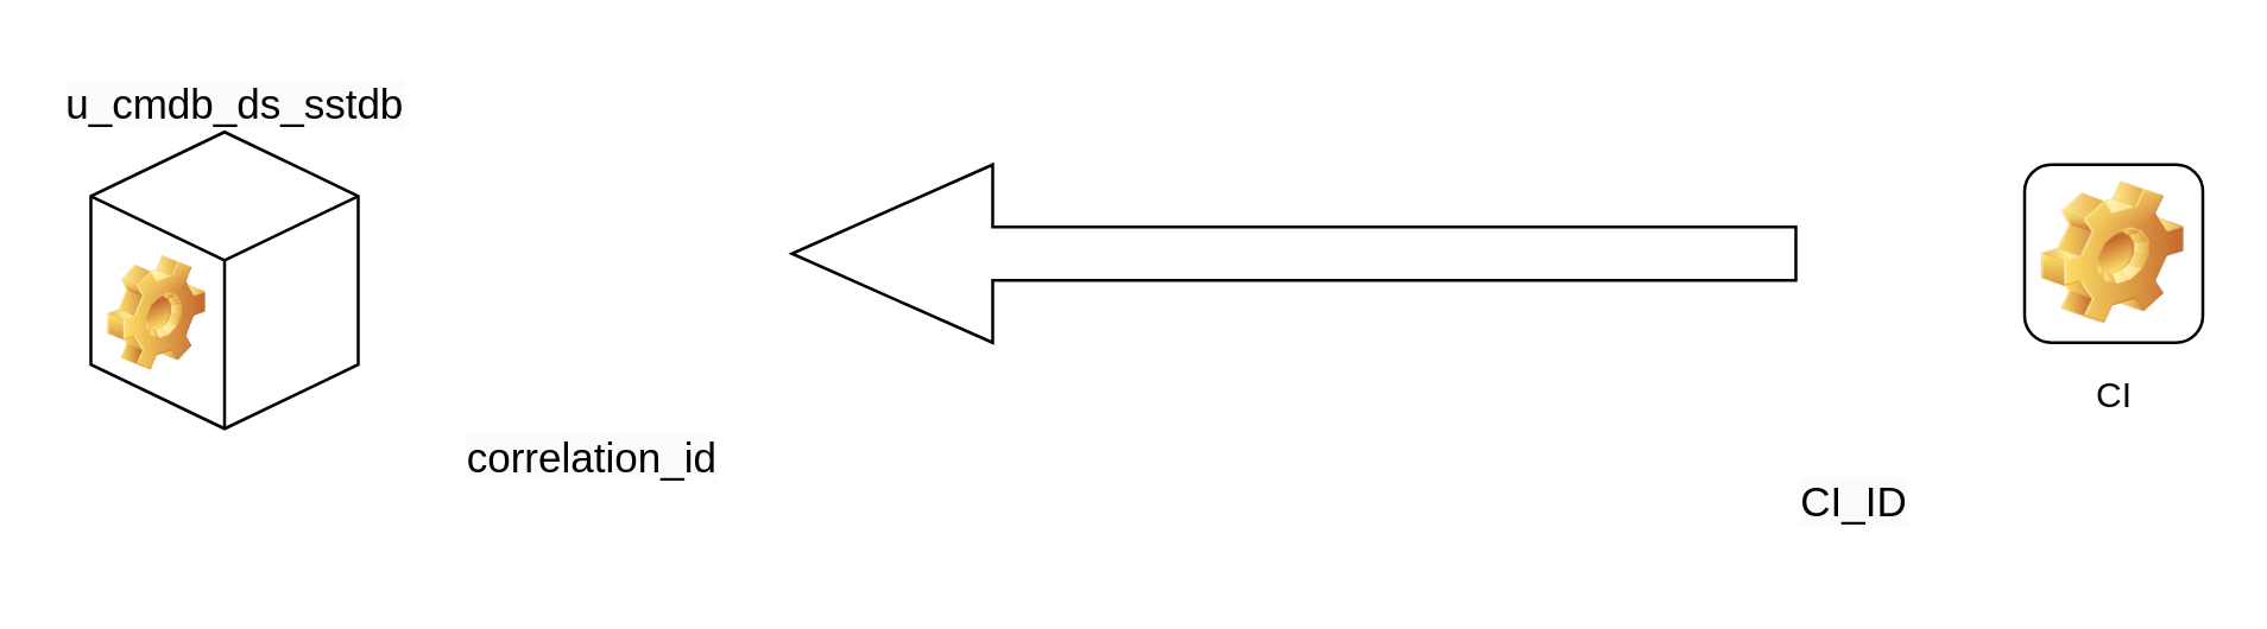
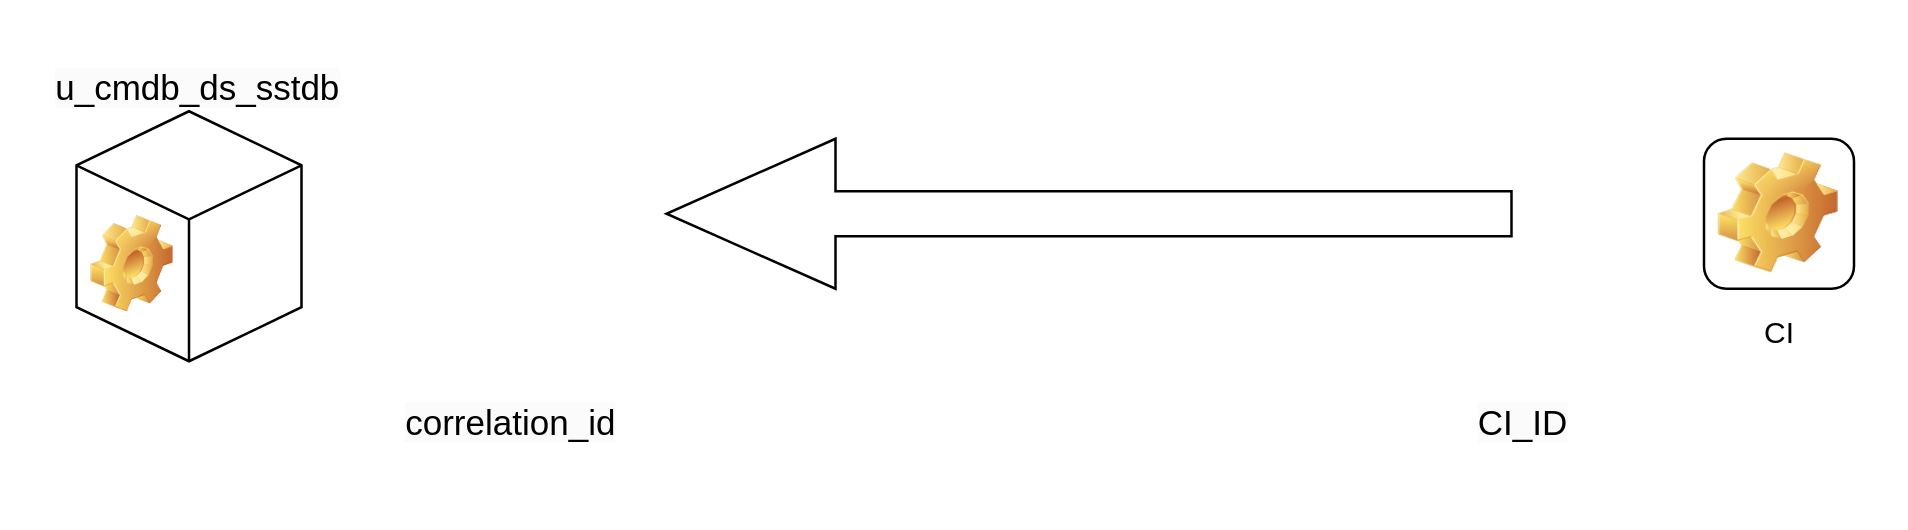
- <mxCell id="7" value="&lt;span style=&quot;color: rgb(0, 0, 0); font-family: Helvetica; font-size: 14px; font-style: normal; font-variant-ligatures: normal; font-variant-caps: normal; font-weight: 400; letter-spacing: normal; orphans: 2; text-align: center; text-indent: 0px; text-transform: none; widows: 2; word-spacing: 0px; -webkit-text-stroke-width: 0px; background-color: rgb(251, 251, 251); text-decoration-thickness: initial; text-decoration-style: initial; text-decoration-color: initial; float: none; display: inline !important;&quot;&gt;correlation_id&lt;/span&gt;" style="text;whiteSpace=wrap;html=1;fontSize=14;" vertex="1" parent="1"><mxGeometry x="155" y="139" width="106" height="36" as="geometry" /></mxCell>
+ <mxCell id="7" value="&lt;span style=&quot;color: rgb(0, 0, 0); font-family: Helvetica; font-size: 14px; font-style: normal; font-variant-ligatures: normal; font-variant-caps: normal; font-weight: 400; letter-spacing: normal; orphans: 2; text-align: center; text-indent: 0px; text-transform: none; widows: 2; word-spacing: 0px; -webkit-text-stroke-width: 0px; background-color: rgb(251, 251, 251); text-decoration-thickness: initial; text-decoration-style: initial; text-decoration-color: initial; float: none; display: inline !important;&quot;&gt;correlation_id&lt;/span&gt;" style="text;whiteSpace=wrap;html=1;fontSize=14;" vertex="1" parent="1"><mxGeometry x="160" y="154" width="106" height="36" as="geometry" /></mxCell>
- <mxCell id="8" value="&lt;span style=&quot;color: rgb(0, 0, 0); font-family: Helvetica; font-size: 14px; font-style: normal; font-variant-ligatures: normal; font-variant-caps: normal; font-weight: 400; letter-spacing: normal; orphans: 2; text-align: center; text-indent: 0px; text-transform: none; widows: 2; word-spacing: 0px; -webkit-text-stroke-width: 0px; background-color: rgb(251, 251, 251); text-decoration-thickness: initial; text-decoration-style: initial; text-decoration-color: initial; float: none; display: inline !important;&quot;&gt;CI_ID&lt;/span&gt;" style="text;whiteSpace=wrap;html=1;fontSize=14;" vertex="1" parent="1"><mxGeometry x="604" y="154" width="106" height="36" as="geometry" /></mxCell>
+ <mxCell id="8" value="&lt;span style=&quot;color: rgb(0, 0, 0); font-family: Helvetica; font-size: 14px; font-style: normal; font-variant-ligatures: normal; font-variant-caps: normal; font-weight: 400; letter-spacing: normal; orphans: 2; text-align: center; text-indent: 0px; text-transform: none; widows: 2; word-spacing: 0px; -webkit-text-stroke-width: 0px; background-color: rgb(251, 251, 251); text-decoration-thickness: initial; text-decoration-style: initial; text-decoration-color: initial; float: none; display: inline !important;&quot;&gt;CI_ID&lt;/span&gt;" style="text;whiteSpace=wrap;html=1;fontSize=14;" vertex="1" parent="1"><mxGeometry x="589" y="154" width="106" height="36" as="geometry" /></mxCell>
